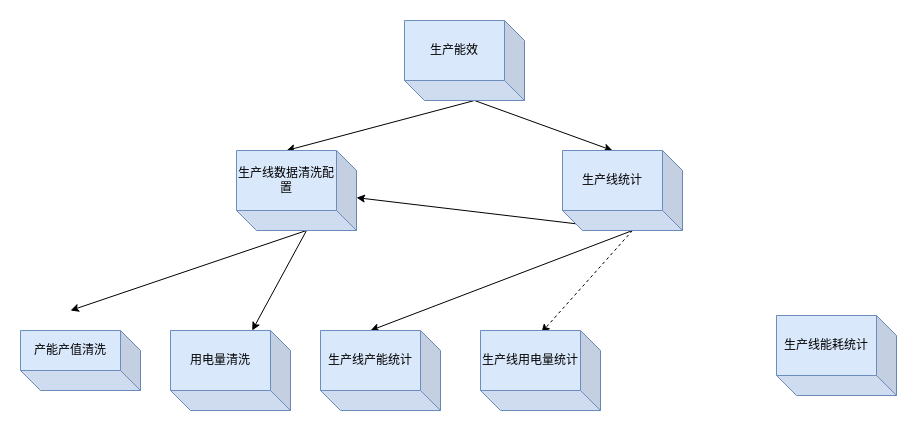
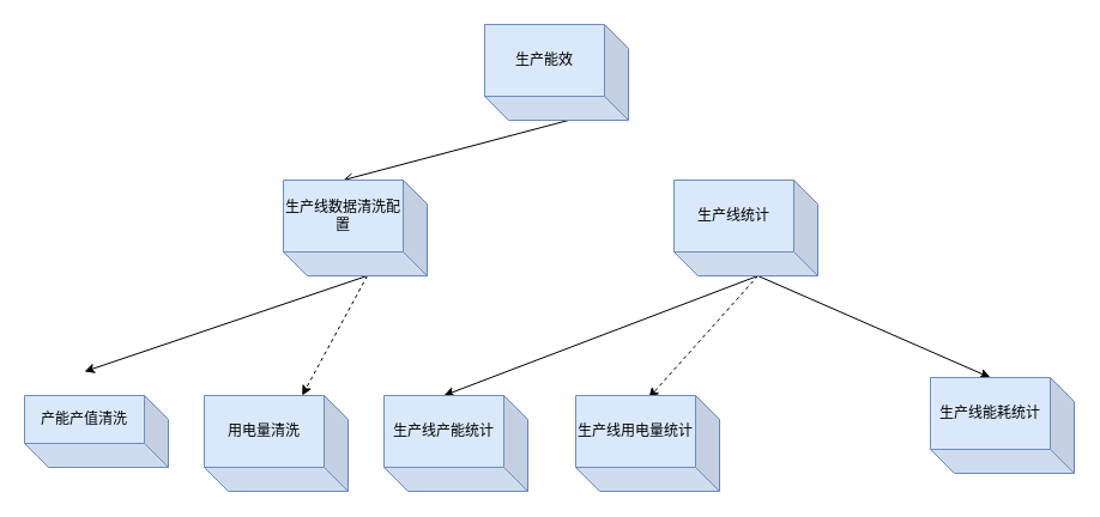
- <mxCell id="3" style="edgeStyle=none;rounded=0;orthogonalLoop=1;jettySize=auto;html=1;exitX=0;exitY=0;exitDx=50;exitDy=0;exitPerimeter=0;entryX=0;entryY=0;entryDx=70;entryDy=80;entryPerimeter=0;" edge="1" parent="1" source="4" target="8"><mxGeometry relative="1" as="geometry" /></mxCell>
- <mxCell id="2" style="edgeStyle=none;rounded=0;orthogonalLoop=1;jettySize=auto;html=1;exitX=0;exitY=0;exitDx=50;exitDy=0;exitPerimeter=0;entryX=0;entryY=0;entryDx=70;entryDy=80;entryPerimeter=0;" edge="1" parent="1" source="4" target="11"><mxGeometry relative="1" as="geometry" /></mxCell>
+ <mxCell id="2" style="edgeStyle=none;rounded=0;orthogonalLoop=1;jettySize=auto;html=1;exitX=0;exitY=0;exitDx=50;exitDy=0;exitPerimeter=0;entryX=0;entryY=0;entryDx=70;entryDy=80;entryPerimeter=0;endArrow=open;" edge="1" parent="1" source="4" target="11"><mxGeometry relative="1" as="geometry" /></mxCell>
- <mxCell id="7" style="edgeStyle=none;rounded=0;orthogonalLoop=1;jettySize=auto;html=1;exitX=0;exitY=0;exitDx=50;exitDy=0;exitPerimeter=0;" edge="1" parent="1" source="8" target="11"><mxGeometry relative="1" as="geometry" /></mxCell>
+ <mxCell id="7" style="edgeStyle=none;rounded=0;orthogonalLoop=1;jettySize=auto;html=1;exitX=0;exitY=0;exitDx=50;exitDy=0;exitPerimeter=0;entryX=0;entryY=0;entryDx=70;entryDy=80;entryPerimeter=0;" edge="1" parent="1" source="8" target="16"><mxGeometry relative="1" as="geometry" /></mxCell>
- <mxCell id="10" style="edgeStyle=none;rounded=0;orthogonalLoop=1;jettySize=auto;html=1;exitX=0;exitY=0;exitDx=50;exitDy=0;exitPerimeter=0;" edge="1" parent="1" source="11" target="13"><mxGeometry relative="1" as="geometry" /></mxCell>
+ <mxCell id="10" style="edgeStyle=none;rounded=0;orthogonalLoop=1;jettySize=auto;html=1;exitX=0;exitY=0;exitDx=50;exitDy=0;exitPerimeter=0;dashed=1;" edge="1" parent="1" source="11" target="13"><mxGeometry relative="1" as="geometry" /></mxCell>
